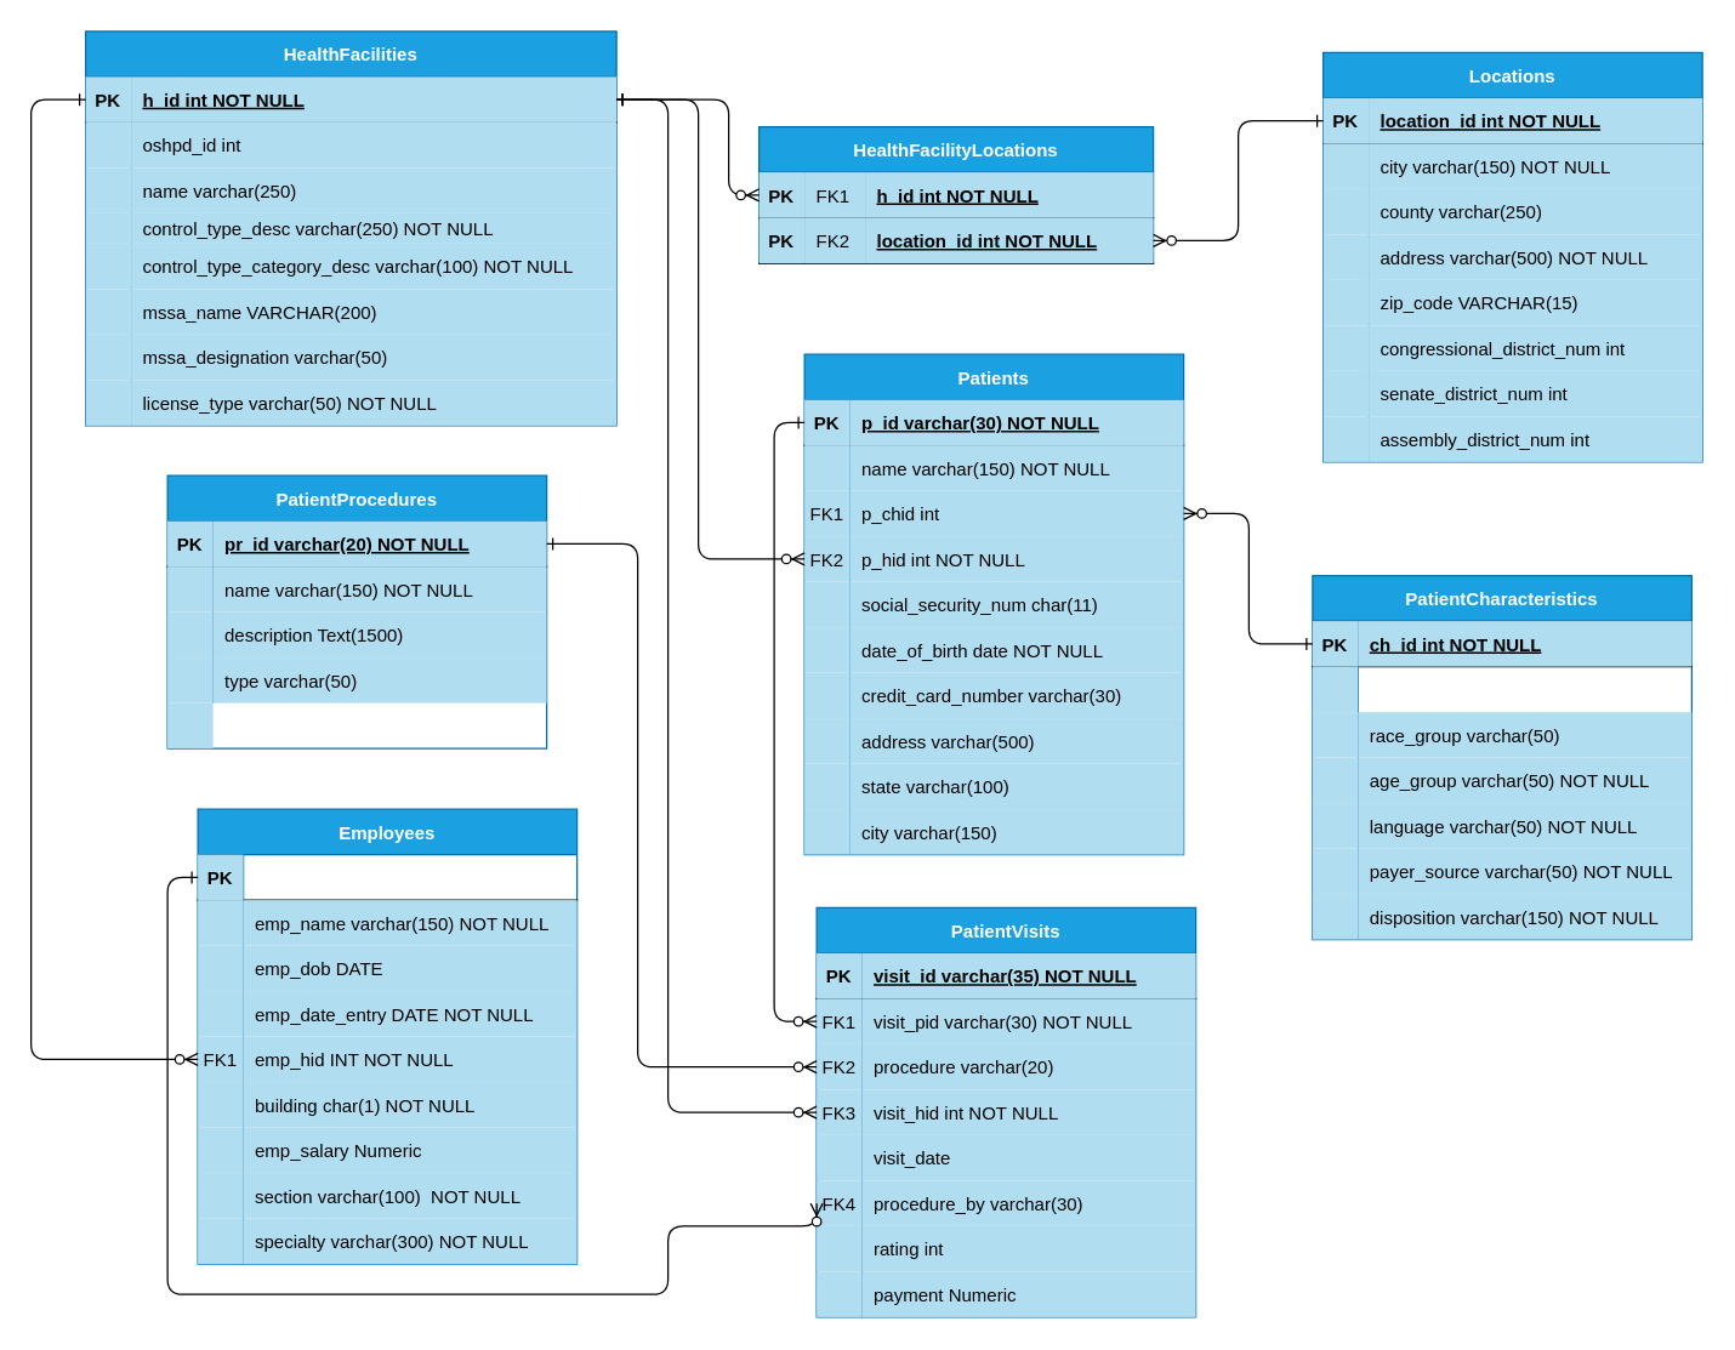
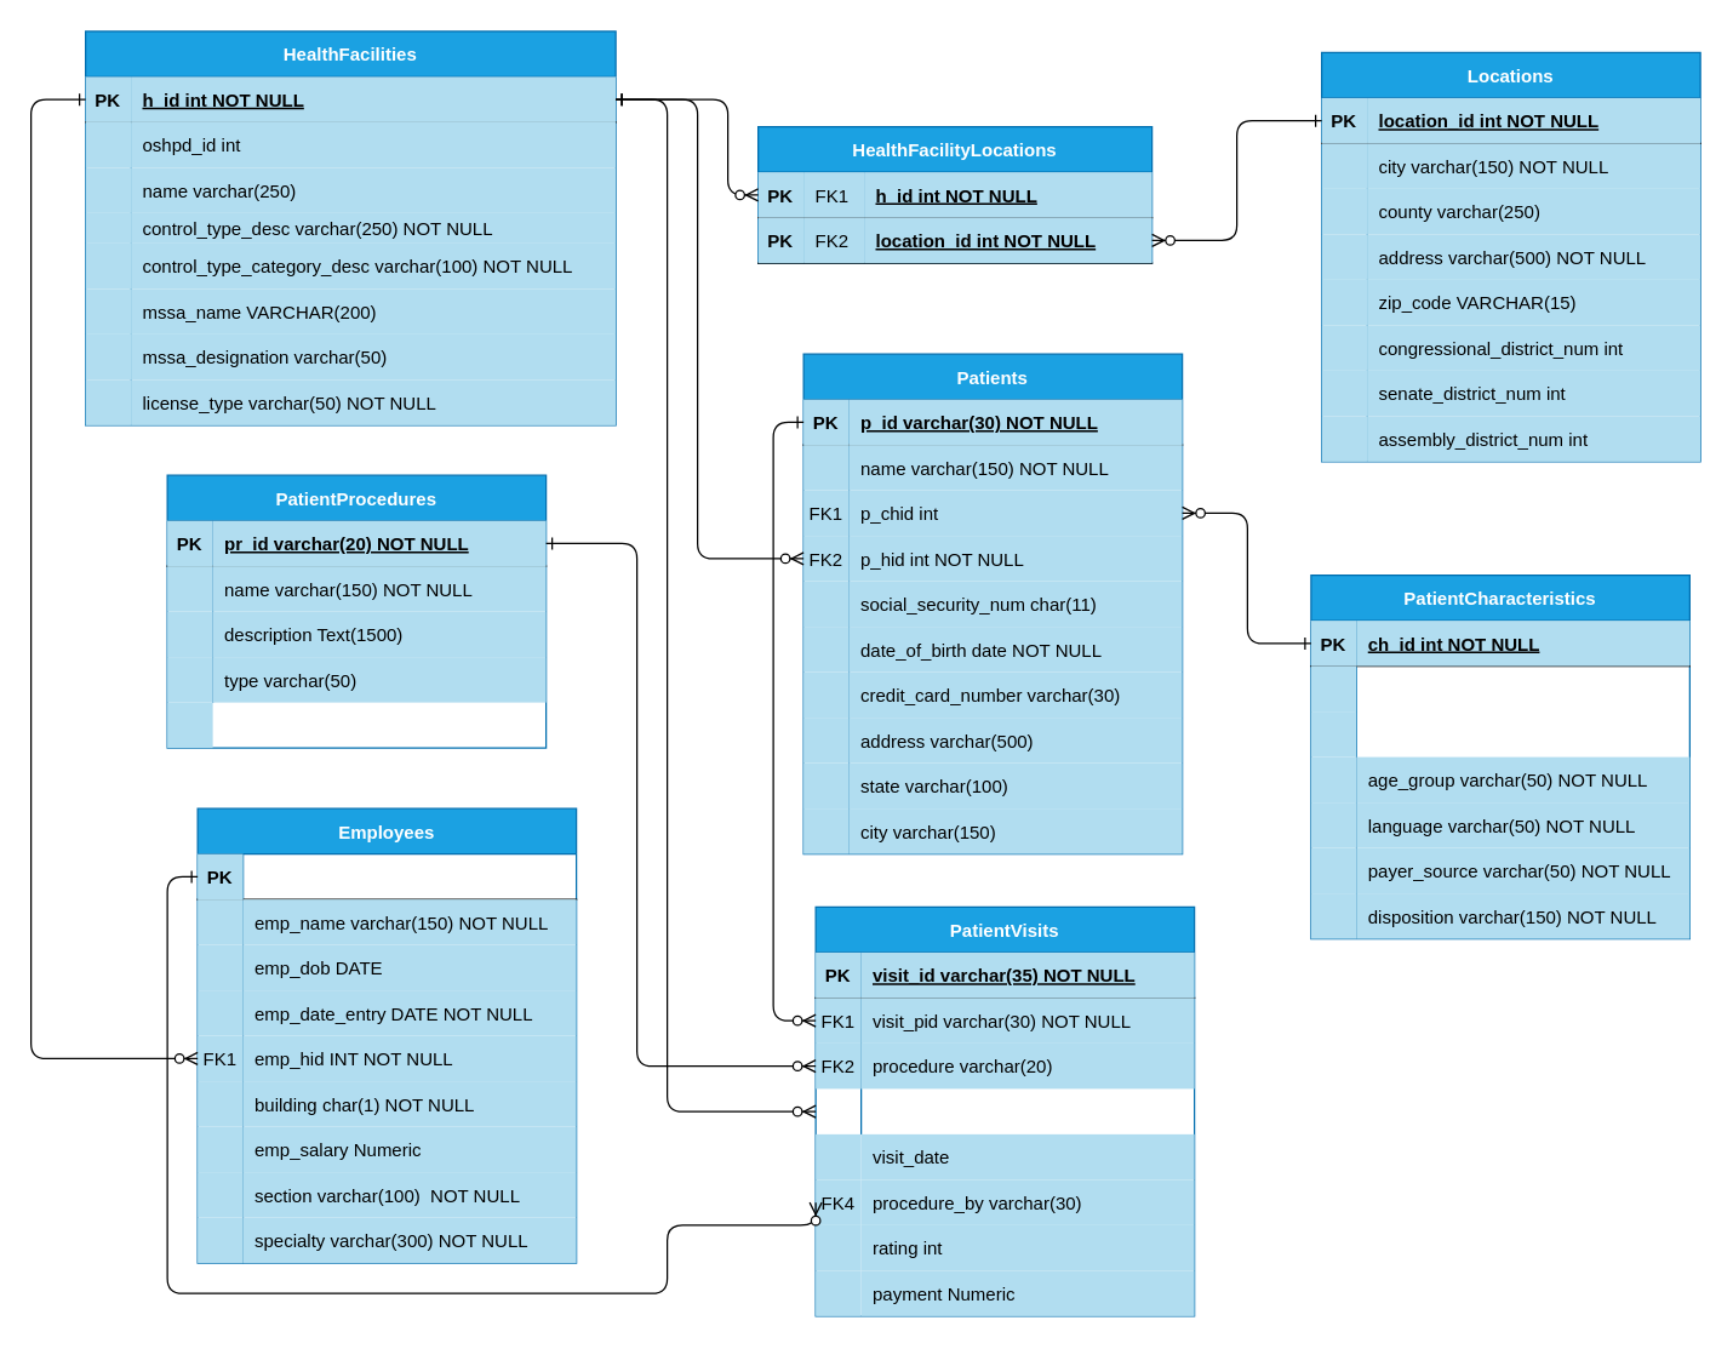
- <mxCell id="35" value="race_group varchar(50)" style="shape=partialRectangle;overflow=hidden;connectable=0;fillColor=#b1ddf0;top=0;left=0;bottom=0;right=0;align=left;spacingLeft=6;strokeColor=#10739e;" parent="33" vertex="1"><mxGeometry x="30" width="220" height="30" as="geometry"><mxRectangle width="220" height="30" as="alternateBounds" /></mxGeometry></mxCell>
- <mxCell id="132" value="FK3" style="shape=partialRectangle;overflow=hidden;connectable=0;fillColor=#b1ddf0;top=0;left=0;bottom=0;right=0;strokeColor=#10739e;" parent="131" vertex="1"><mxGeometry width="30" height="30" as="geometry"><mxRectangle width="30" height="30" as="alternateBounds" /></mxGeometry></mxCell>
- <mxCell id="133" value="visit_hid int NOT NULL" style="shape=partialRectangle;overflow=hidden;connectable=0;fillColor=#b1ddf0;top=0;left=0;bottom=0;right=0;align=left;spacingLeft=6;strokeColor=#10739e;" parent="131" vertex="1"><mxGeometry x="30" width="220" height="30" as="geometry"><mxRectangle width="220" height="30" as="alternateBounds" /></mxGeometry></mxCell>
